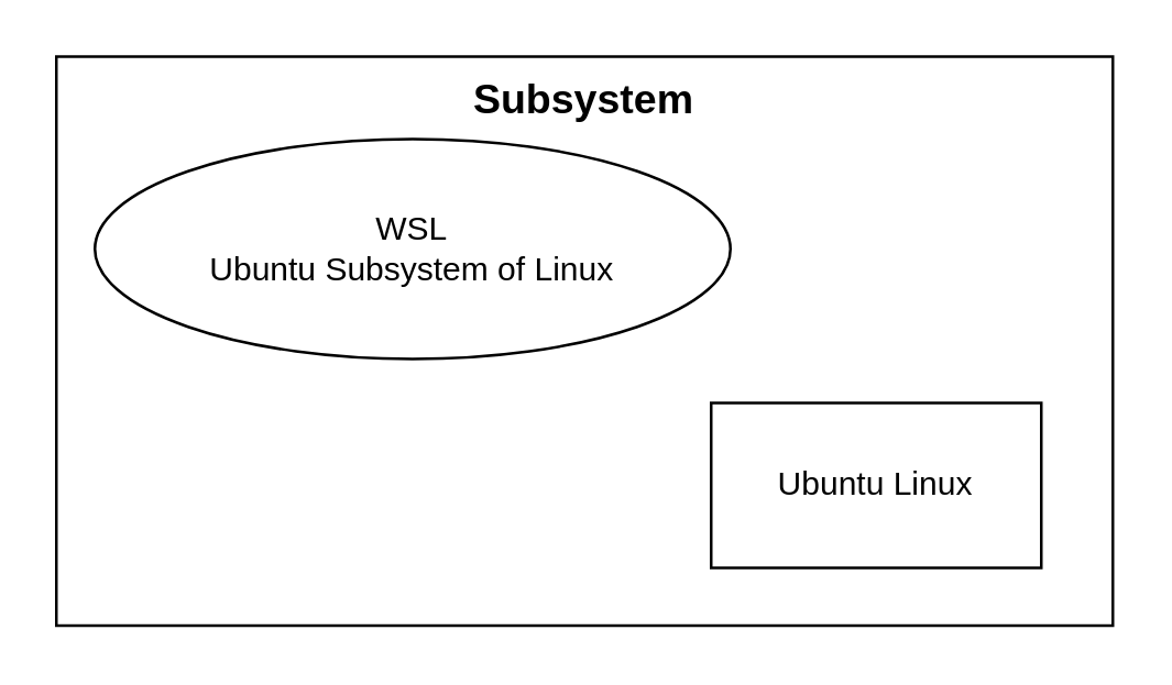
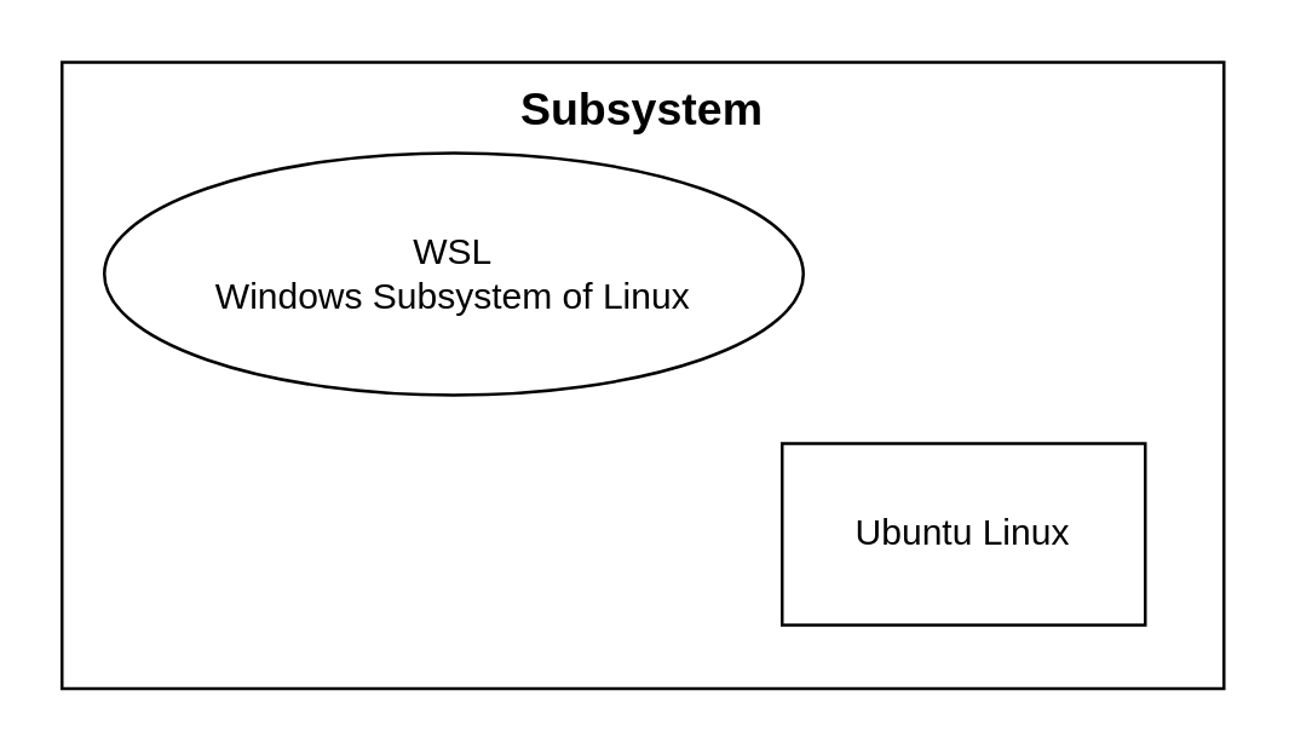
- <mxCell id="3" value="WSL&lt;br&gt;Ubuntu Subsystem of Linux" style="ellipse;whiteSpace=wrap;html=1;" vertex="1" parent="1"><mxGeometry x="34" y="50" width="231" height="80" as="geometry" /></mxCell>
+ <mxCell id="3" value="WSL&lt;br&gt;Windows Subsystem of Linux" style="ellipse;whiteSpace=wrap;html=1;" vertex="1" parent="1"><mxGeometry x="34" y="50" width="231" height="80" as="geometry" /></mxCell>
